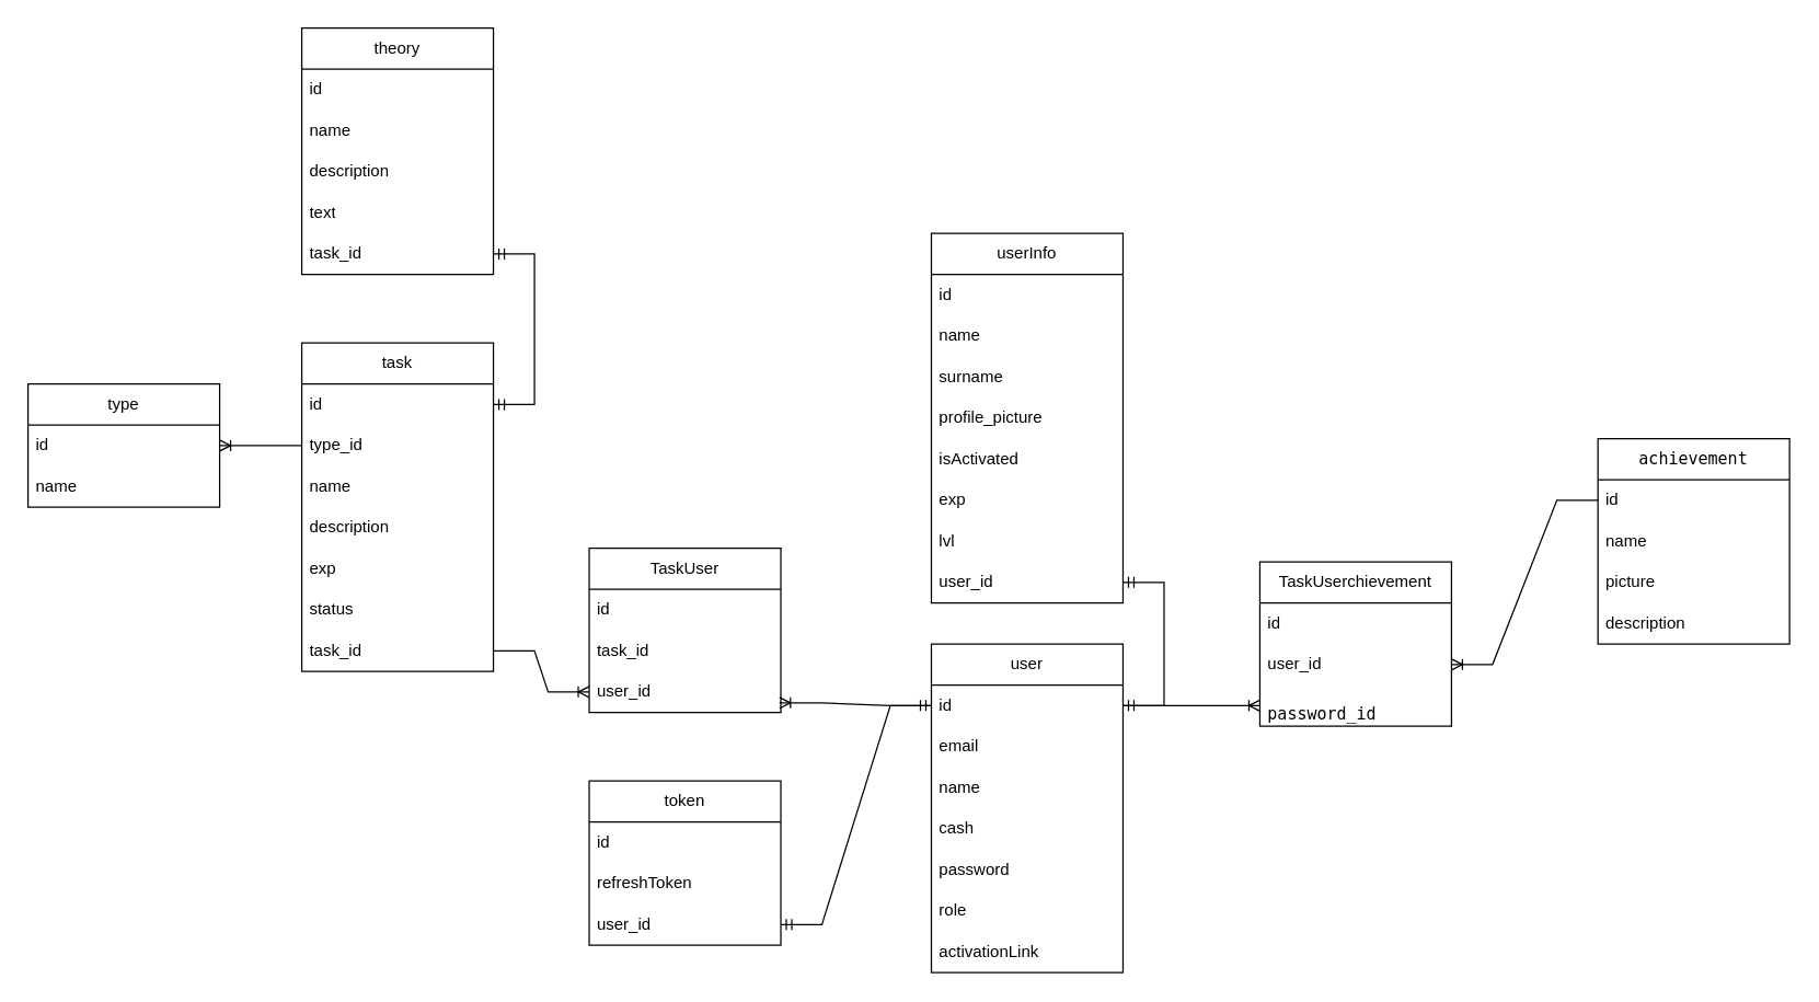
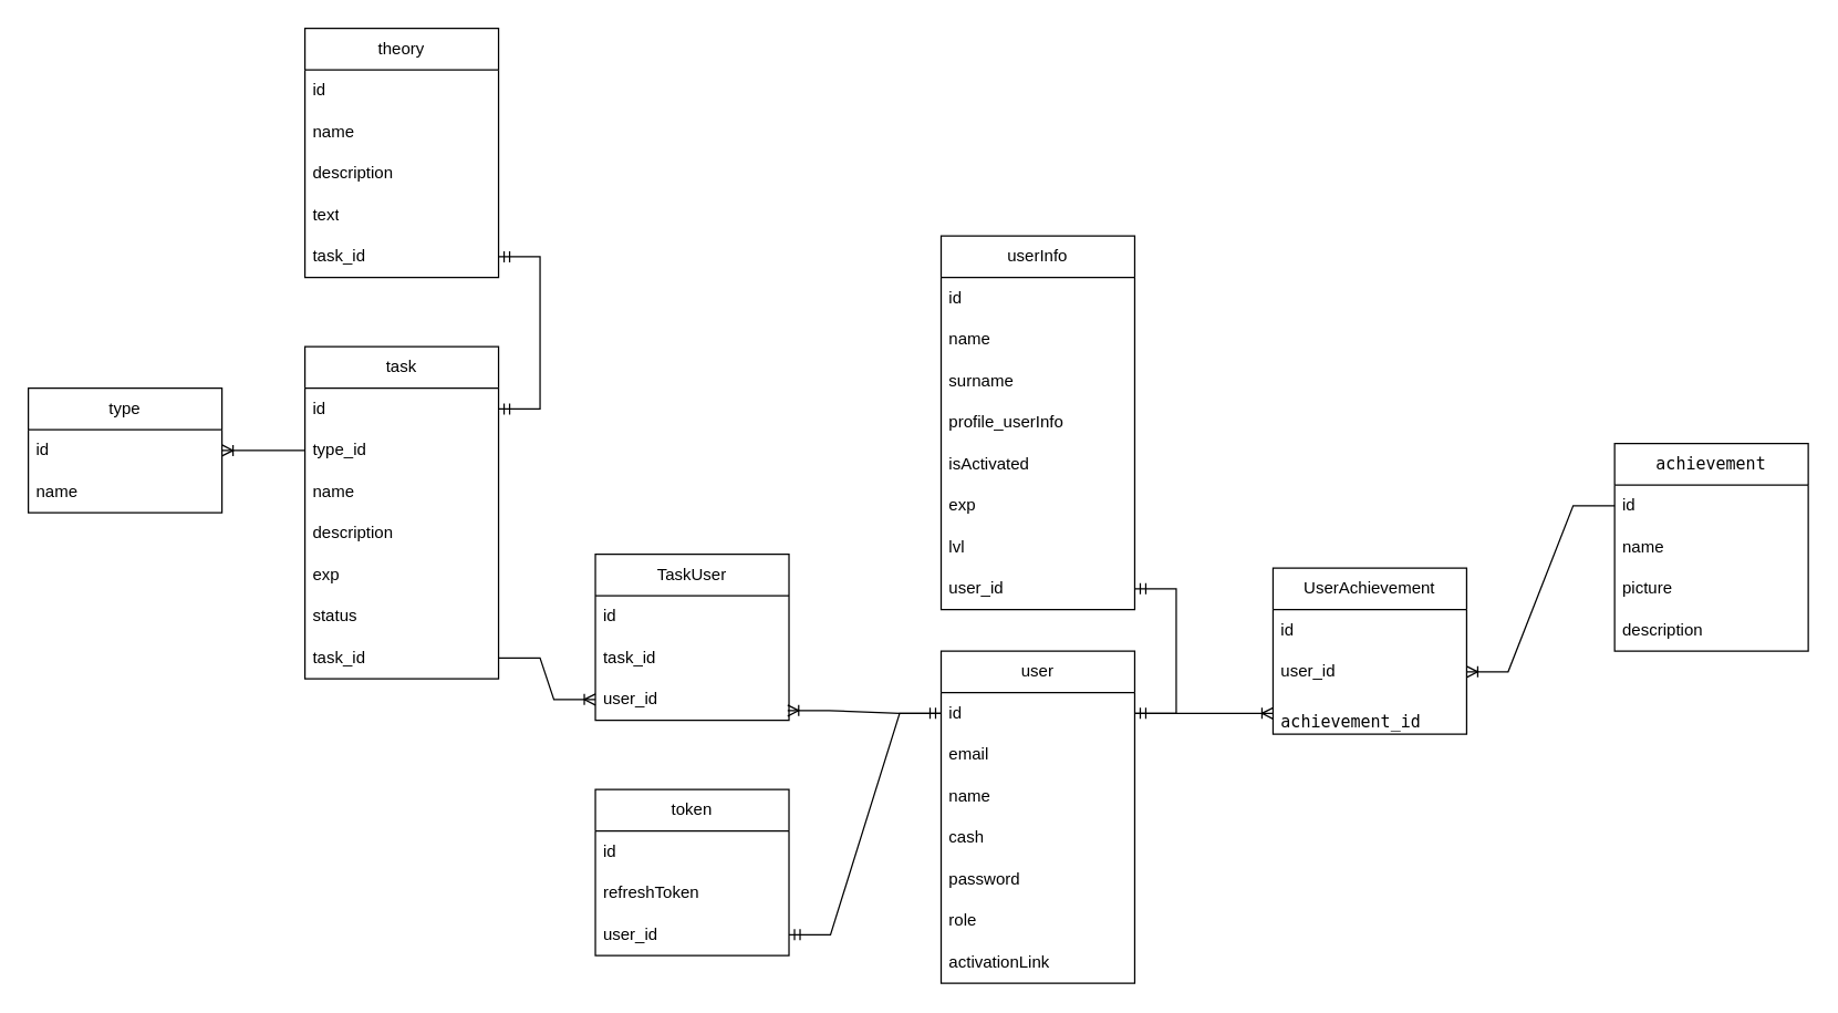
- <mxCell id="14" value="profile_picture" style="text;strokeColor=none;fillColor=none;align=left;verticalAlign=middle;spacingLeft=4;spacingRight=4;overflow=hidden;points=[[0,0.5],[1,0.5]];portConstraint=eastwest;rotatable=0;whiteSpace=wrap;html=1;" vertex="1" parent="10"><mxGeometry y="120" width="140" height="30" as="geometry" /></mxCell>
+ <mxCell id="14" value="profile_userInfo" style="text;strokeColor=none;fillColor=none;align=left;verticalAlign=middle;spacingLeft=4;spacingRight=4;overflow=hidden;points=[[0,0.5],[1,0.5]];portConstraint=eastwest;rotatable=0;whiteSpace=wrap;html=1;" vertex="1" parent="10"><mxGeometry y="120" width="140" height="30" as="geometry" /></mxCell>
- <mxCell id="50" value="TaskUser&lt;span style=&quot;text-align: left; background-color: initial;&quot;&gt;chievement&lt;/span&gt;" style="swimlane;fontStyle=0;childLayout=stackLayout;horizontal=1;startSize=30;horizontalStack=0;resizeParent=1;resizeParentMax=0;resizeLast=0;collapsible=1;marginBottom=0;whiteSpace=wrap;html=1;" vertex="1" parent="1"><mxGeometry x="920" y="410" width="140" height="120" as="geometry" /></mxCell>
+ <mxCell id="50" value="UserA&lt;span style=&quot;text-align: left; background-color: initial;&quot;&gt;chievement&lt;/span&gt;" style="swimlane;fontStyle=0;childLayout=stackLayout;horizontal=1;startSize=30;horizontalStack=0;resizeParent=1;resizeParentMax=0;resizeLast=0;collapsible=1;marginBottom=0;whiteSpace=wrap;html=1;" vertex="1" parent="1"><mxGeometry x="920" y="410" width="140" height="120" as="geometry" /></mxCell>
- <mxCell id="53" value="&lt;pre data-ved=&quot;2ahUKEwjQy-vpgbiHAxVlGRAIHQwHAlcQ3ewLegQIBRAT&quot; aria-label=&quot;Переведенный текст&quot; id=&quot;tw-target-text&quot; data-placeholder=&quot;Перевод&quot; class=&quot;tw-data-text tw-text-large tw-ta&quot;&gt;&lt;span lang=&quot;en&quot; class=&quot;Y2IQFc&quot;&gt;password_id&lt;/span&gt;&lt;/pre&gt;" style="text;strokeColor=none;fillColor=none;align=left;verticalAlign=middle;spacingLeft=4;spacingRight=4;overflow=hidden;points=[[0,0.5],[1,0.5]];portConstraint=eastwest;rotatable=0;whiteSpace=wrap;html=1;" vertex="1" parent="50"><mxGeometry y="90" width="140" height="30" as="geometry" /></mxCell>
+ <mxCell id="53" value="&lt;pre data-ved=&quot;2ahUKEwjQy-vpgbiHAxVlGRAIHQwHAlcQ3ewLegQIBRAT&quot; aria-label=&quot;Переведенный текст&quot; id=&quot;tw-target-text&quot; data-placeholder=&quot;Перевод&quot; class=&quot;tw-data-text tw-text-large tw-ta&quot;&gt;&lt;span lang=&quot;en&quot; class=&quot;Y2IQFc&quot;&gt;achievement_id&lt;/span&gt;&lt;/pre&gt;" style="text;strokeColor=none;fillColor=none;align=left;verticalAlign=middle;spacingLeft=4;spacingRight=4;overflow=hidden;points=[[0,0.5],[1,0.5]];portConstraint=eastwest;rotatable=0;whiteSpace=wrap;html=1;" vertex="1" parent="50"><mxGeometry y="90" width="140" height="30" as="geometry" /></mxCell>
